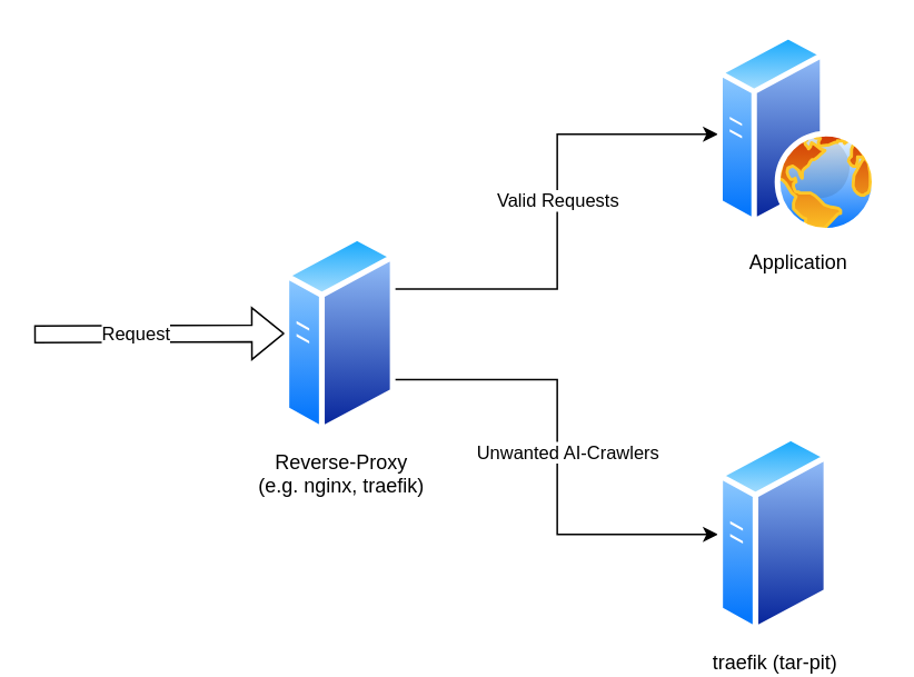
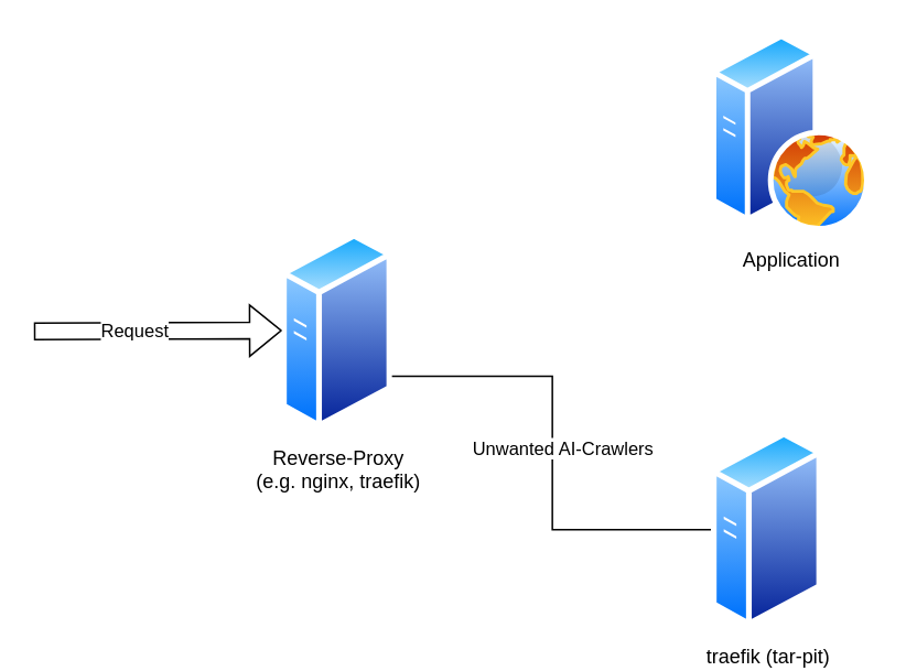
- <mxCell id="2" style="edgeStyle=orthogonalEdgeStyle;rounded=0;orthogonalLoop=1;jettySize=auto;html=1;exitX=1;exitY=0.25;exitDx=0;exitDy=0;" parent="1" source="6" target="9" edge="1"><mxGeometry relative="1" as="geometry" /></mxCell>
- <mxCell id="3" value="Valid Requests" style="edgeLabel;html=1;align=center;verticalAlign=middle;resizable=0;points=[];" parent="2" vertex="1" connectable="0"><mxGeometry x="0.057" relative="1" as="geometry"><mxPoint as="offset" /></mxGeometry></mxCell>
- <mxCell id="4" style="edgeStyle=orthogonalEdgeStyle;rounded=0;orthogonalLoop=1;jettySize=auto;html=1;exitX=1;exitY=0.75;exitDx=0;exitDy=0;entryX=0;entryY=0.5;entryDx=0;entryDy=0;" parent="1" source="6" target="10" edge="1"><mxGeometry relative="1" as="geometry" /></mxCell>
+ <mxCell id="4" style="edgeStyle=orthogonalEdgeStyle;rounded=0;orthogonalLoop=1;jettySize=auto;html=1;exitX=1;exitY=0.75;exitDx=0;exitDy=0;entryX=0;entryY=0.5;entryDx=0;entryDy=0;endArrow=none;" parent="1" source="6" target="10" edge="1"><mxGeometry relative="1" as="geometry" /></mxCell>
